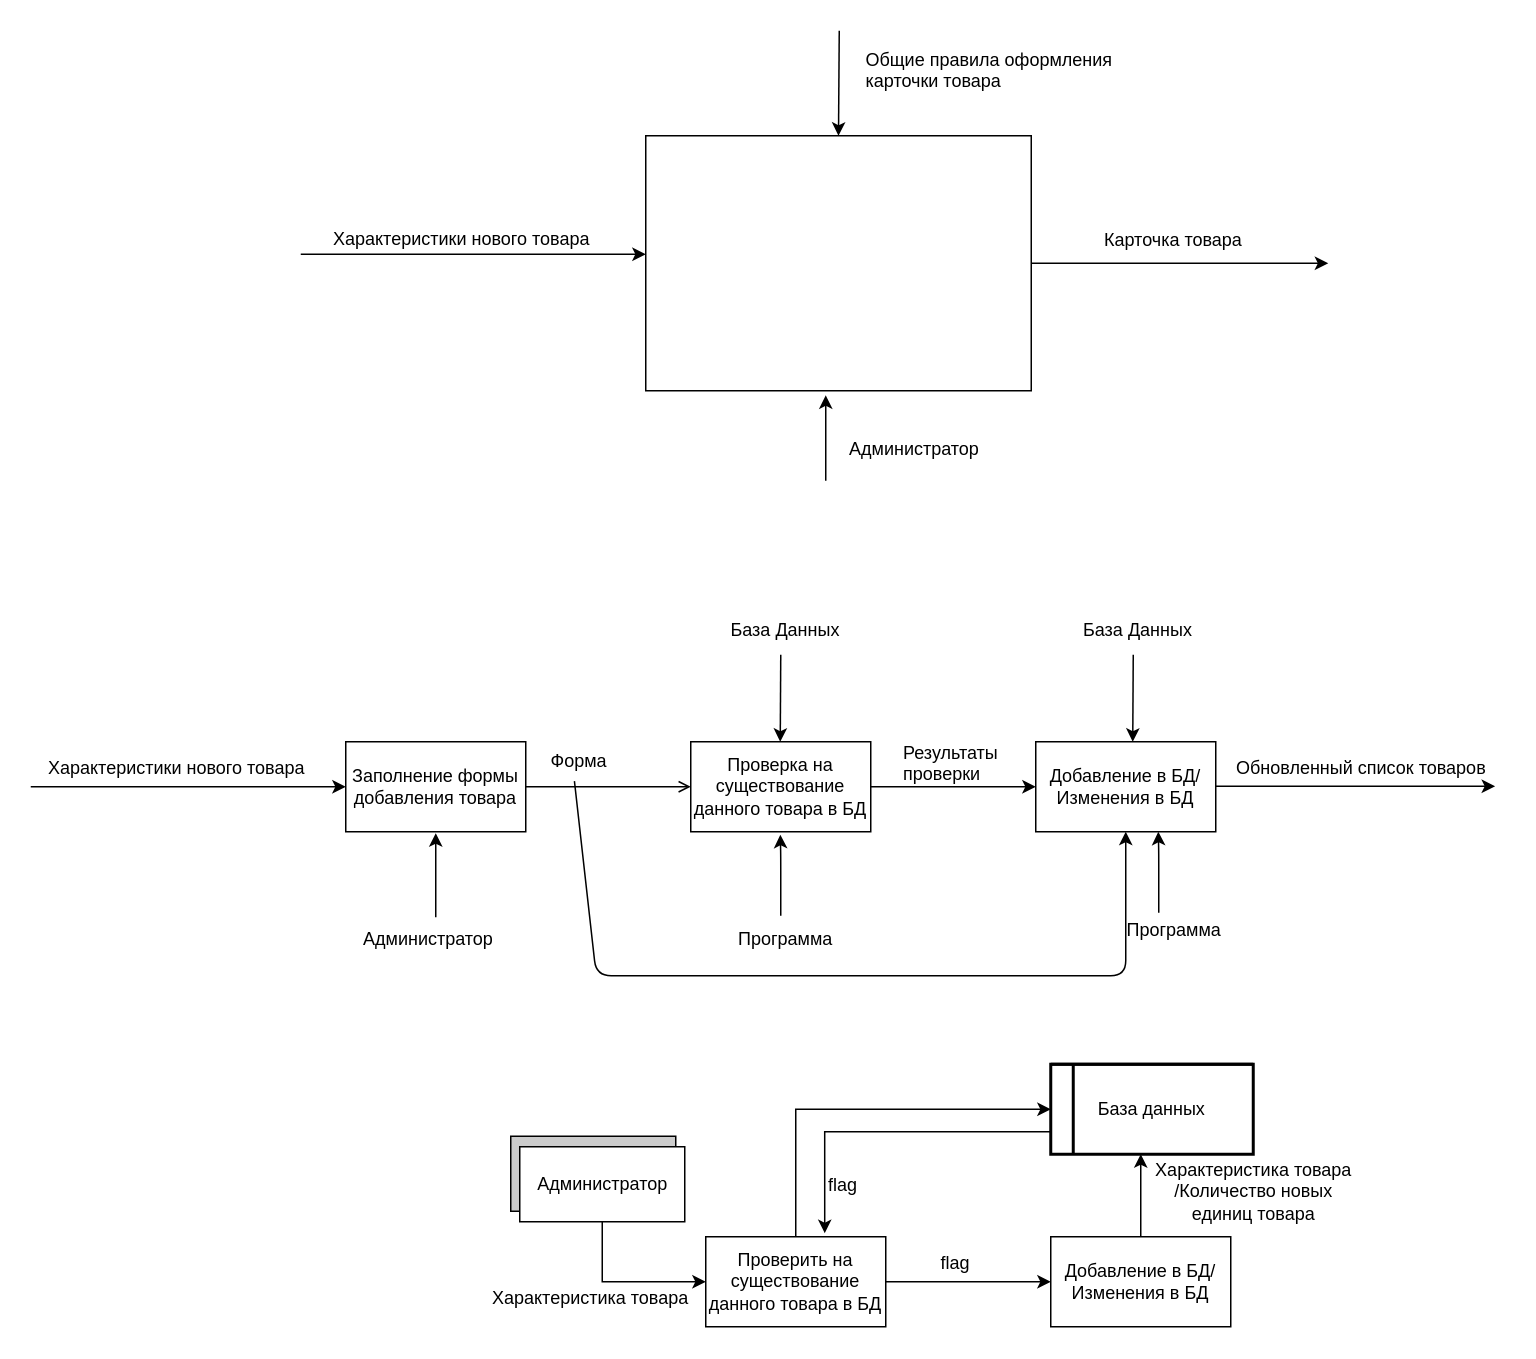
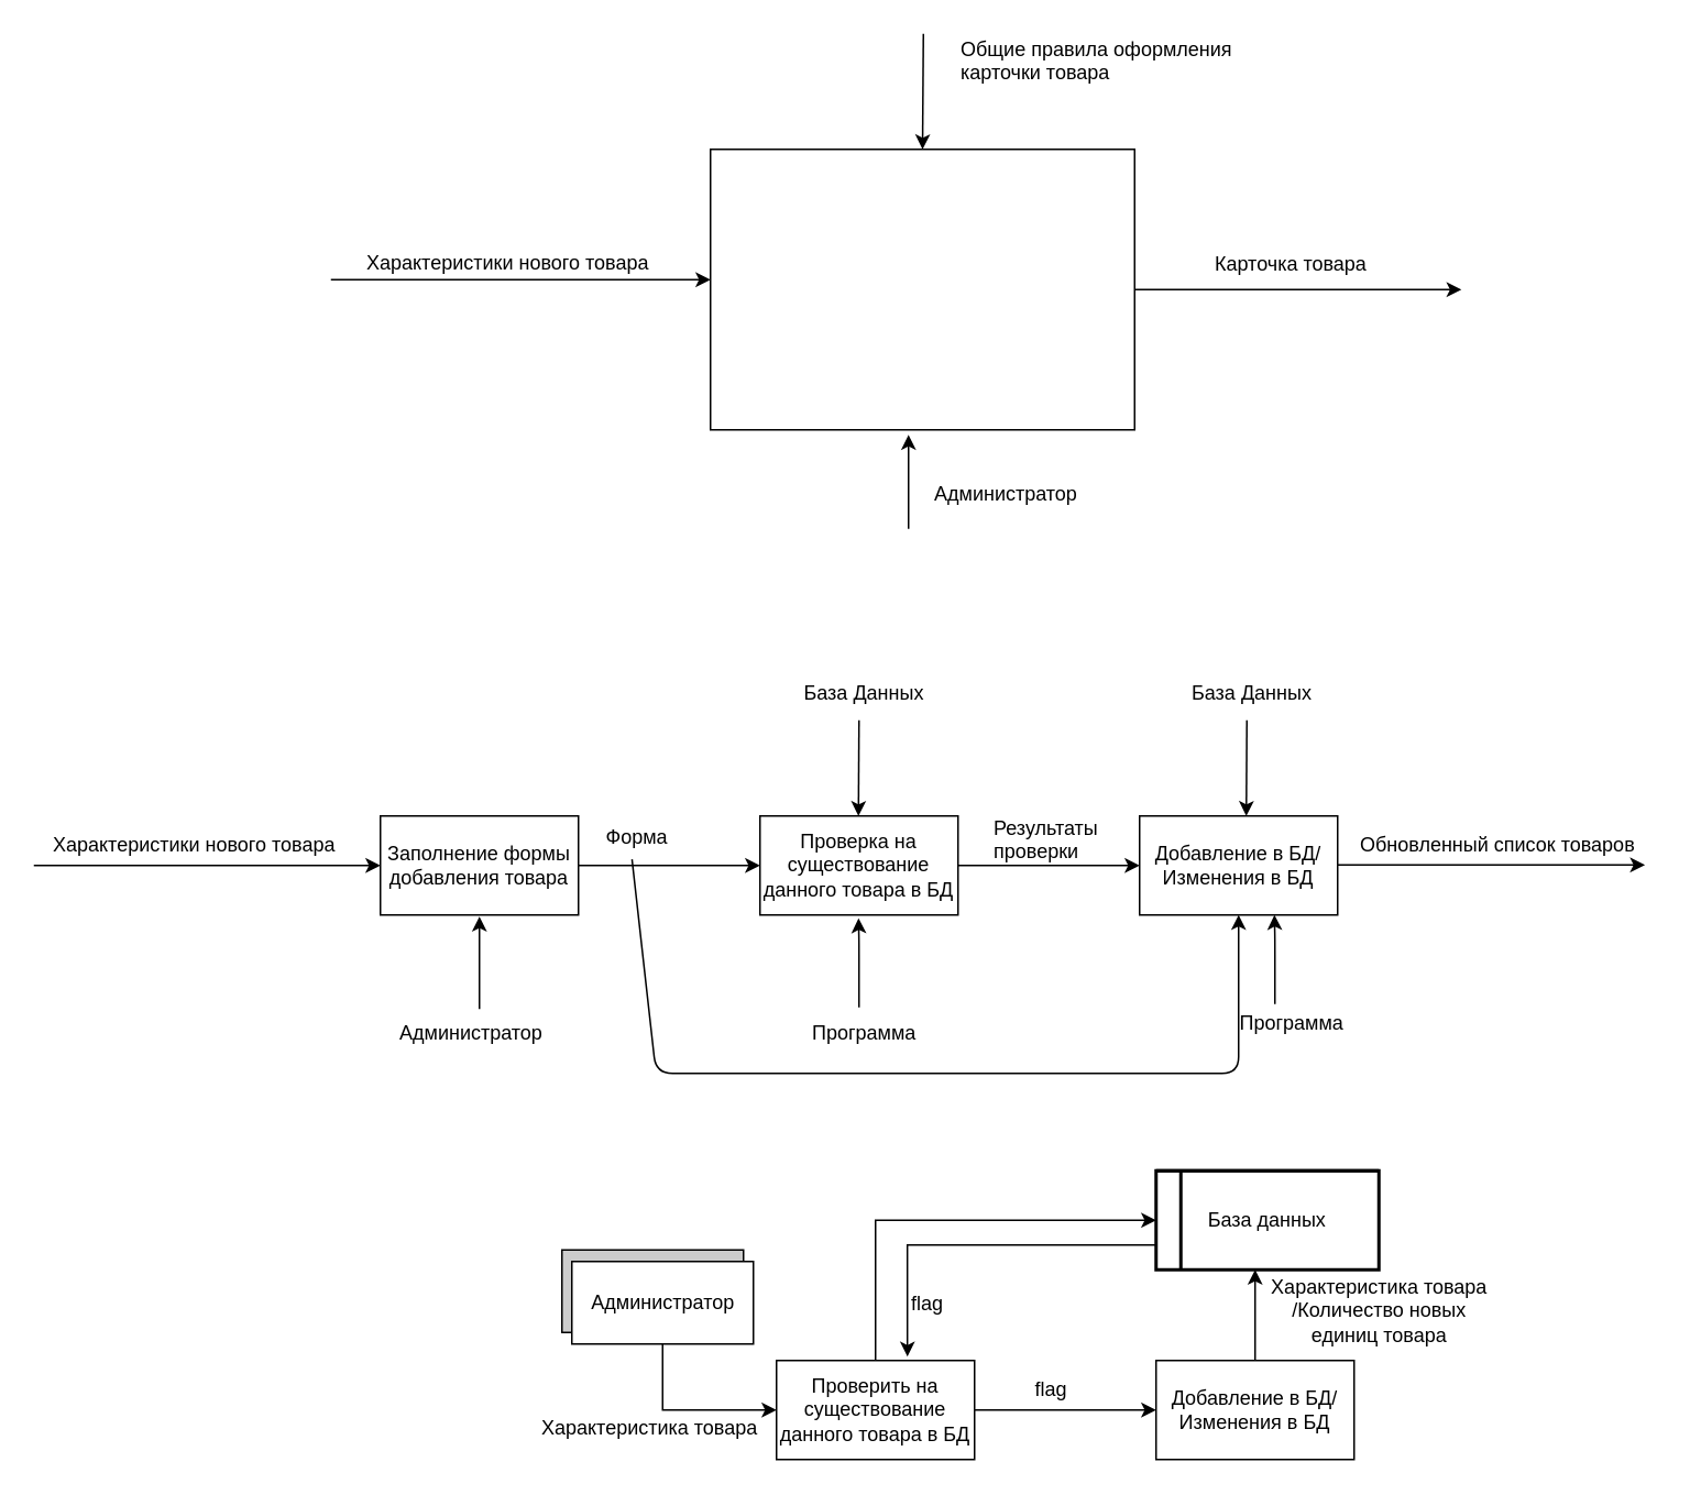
- <mxCell id="6" value="Общие правила оформления &lt;br&gt;карточки товара" style="text;html=1;resizable=0;points=[];autosize=1;align=left;verticalAlign=top;spacingTop=-4;" vertex="1" parent="1"><mxGeometry x="575" y="30" width="180" height="30" as="geometry" /></mxCell>
+ <mxCell id="6" value="Общие правила оформления &lt;br&gt;карточки товара" style="text;html=1;resizable=0;points=[];autosize=1;align=left;verticalAlign=top;spacingTop=-4;" vertex="1" parent="1"><mxGeometry x="580" y="20" width="180" height="30" as="geometry" /></mxCell>
- <mxCell id="14" value="" style="endArrow=open;html=1;exitX=1;exitY=0.5;exitDx=0;exitDy=0;entryX=0;entryY=0.5;entryDx=0;entryDy=0;" edge="1" parent="1" source="12" target="13"><mxGeometry width="50" height="50" relative="1" as="geometry"><mxPoint x="190" y="630" as="sourcePoint" /><mxPoint x="240" y="580" as="targetPoint" /></mxGeometry></mxCell>
+ <mxCell id="14" value="" style="endArrow=classic;html=1;exitX=1;exitY=0.5;exitDx=0;exitDy=0;entryX=0;entryY=0.5;entryDx=0;entryDy=0;" edge="1" parent="1" source="12" target="13"><mxGeometry width="50" height="50" relative="1" as="geometry"><mxPoint x="190" y="630" as="sourcePoint" /><mxPoint x="240" y="580" as="targetPoint" /></mxGeometry></mxCell>
